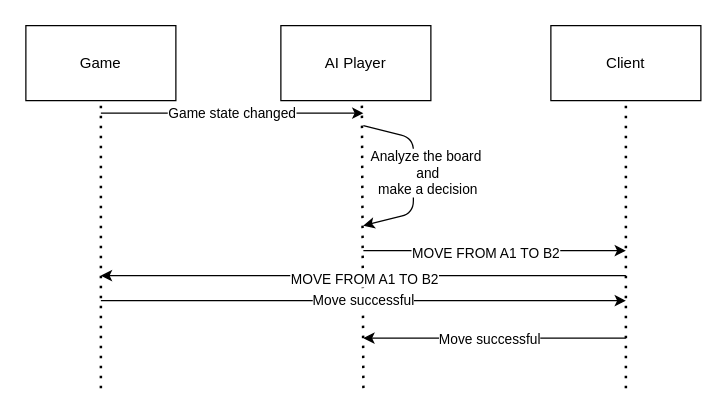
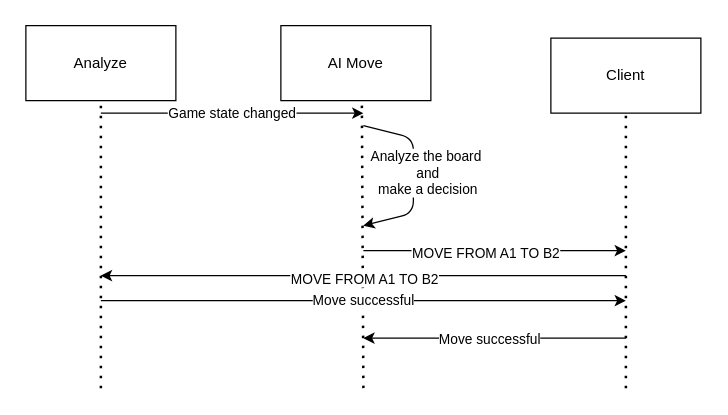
- <mxCell id="2" value="Game" style="rounded=0;whiteSpace=wrap;html=1;" vertex="1" parent="1"><mxGeometry x="20" y="20" width="120" height="60" as="geometry" /></mxCell>
+ <mxCell id="2" value="Analyze" style="rounded=0;whiteSpace=wrap;html=1;" vertex="1" parent="1"><mxGeometry x="20" y="20" width="120" height="60" as="geometry" /></mxCell>
- <mxCell id="4" value="AI Player" style="rounded=0;whiteSpace=wrap;html=1;" vertex="1" parent="1"><mxGeometry x="224" y="20" width="120" height="60" as="geometry" /></mxCell>
+ <mxCell id="4" value="AI Move" style="rounded=0;whiteSpace=wrap;html=1;" vertex="1" parent="1"><mxGeometry x="224" y="20" width="120" height="60" as="geometry" /></mxCell>
- <mxCell id="6" value="Client" style="rounded=0;whiteSpace=wrap;html=1;" vertex="1" parent="1"><mxGeometry x="440" y="20" width="120" height="60" as="geometry" /></mxCell>
+ <mxCell id="6" value="Client" style="rounded=0;whiteSpace=wrap;html=1;" vertex="1" parent="1"><mxGeometry x="440" y="30" width="120" height="60" as="geometry" /></mxCell>
